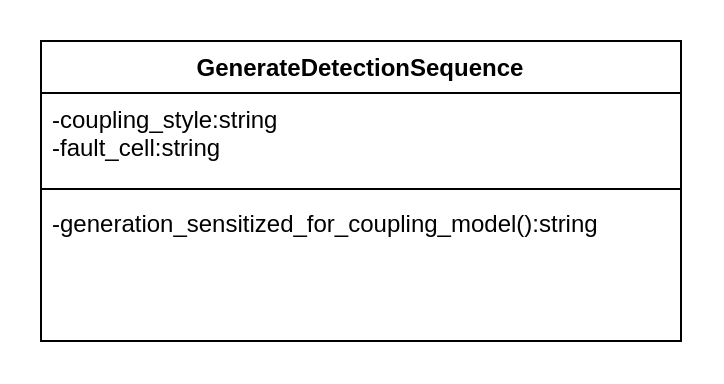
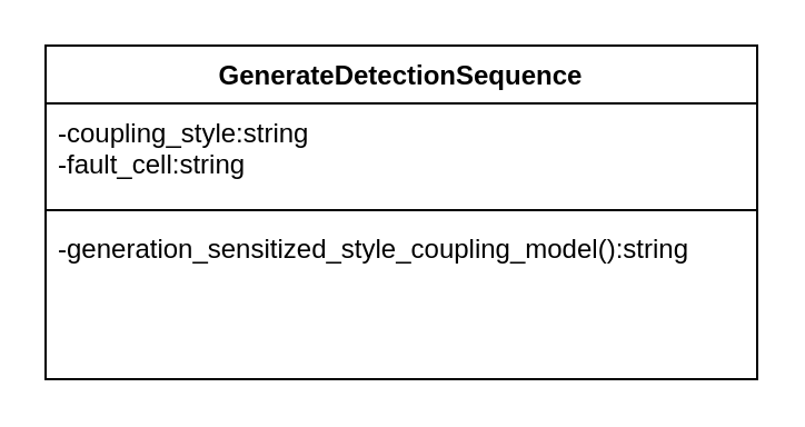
- <mxCell id="5" value="-generation_sensitized_for_coupling_model():string" style="text;strokeColor=none;fillColor=none;align=left;verticalAlign=top;spacingLeft=4;spacingRight=4;overflow=hidden;rotatable=0;points=[[0,0.5],[1,0.5]];portConstraint=eastwest;whiteSpace=wrap;html=1;" vertex="1" parent="2"><mxGeometry y="78" width="320" height="72" as="geometry" /></mxCell>
+ <mxCell id="5" value="-generation_sensitized_style_coupling_model():string" style="text;strokeColor=none;fillColor=none;align=left;verticalAlign=top;spacingLeft=4;spacingRight=4;overflow=hidden;rotatable=0;points=[[0,0.5],[1,0.5]];portConstraint=eastwest;whiteSpace=wrap;html=1;" vertex="1" parent="2"><mxGeometry y="78" width="320" height="72" as="geometry" /></mxCell>
